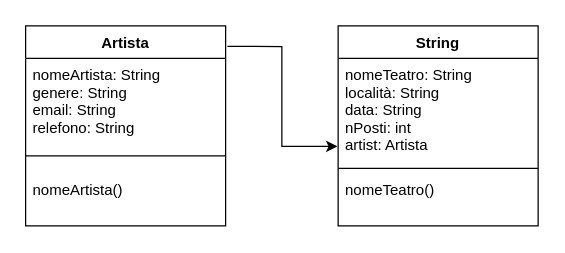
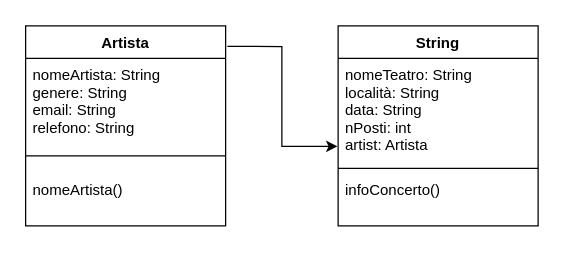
- <mxCell id="10" value="nomeTeatro()" style="text;strokeColor=none;fillColor=none;align=left;verticalAlign=top;spacingLeft=4;spacingRight=4;overflow=hidden;rotatable=0;points=[[0,0.5],[1,0.5]];portConstraint=eastwest;" vertex="1" parent="7"><mxGeometry y="118" width="160" height="42" as="geometry" /></mxCell>
+ <mxCell id="10" value="infoConcerto()" style="text;strokeColor=none;fillColor=none;align=left;verticalAlign=top;spacingLeft=4;spacingRight=4;overflow=hidden;rotatable=0;points=[[0,0.5],[1,0.5]];portConstraint=eastwest;" vertex="1" parent="7"><mxGeometry y="118" width="160" height="42" as="geometry" /></mxCell>
